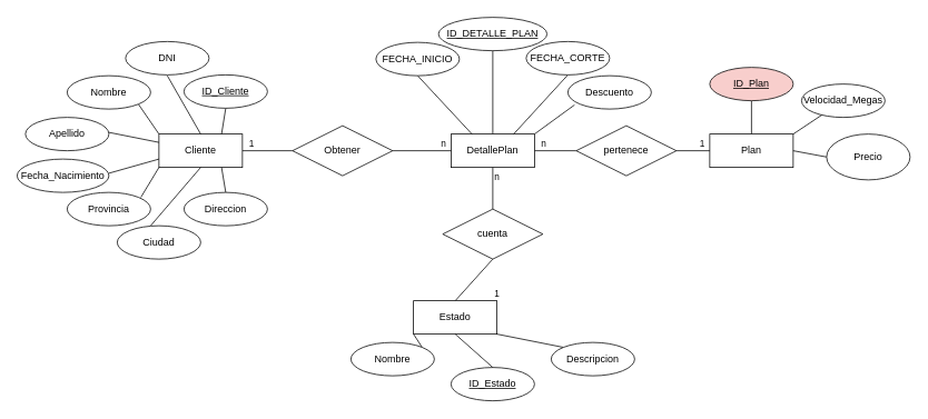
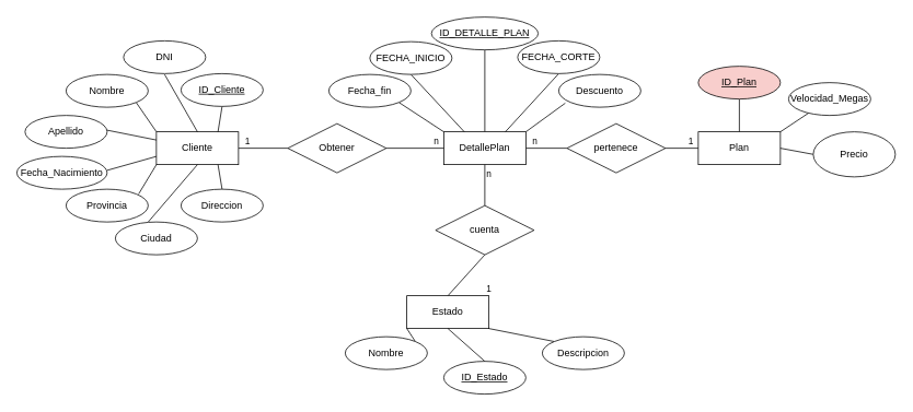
+ <mxCell id="56" value="Fecha_fin" style="ellipse;whiteSpace=wrap;html=1;align=center;" vertex="1" parent="1"><mxGeometry x="400" y="90" width="100" height="40" as="geometry" /></mxCell>
+ <mxCell id="55" style="edgeStyle=none;rounded=0;orthogonalLoop=1;jettySize=auto;html=1;exitX=1;exitY=1;exitDx=0;exitDy=0;entryX=0;entryY=0;entryDx=0;entryDy=0;endArrow=none;endFill=0;" edge="1" parent="1" source="56" target="9"><mxGeometry relative="1" as="geometry" /></mxCell>
